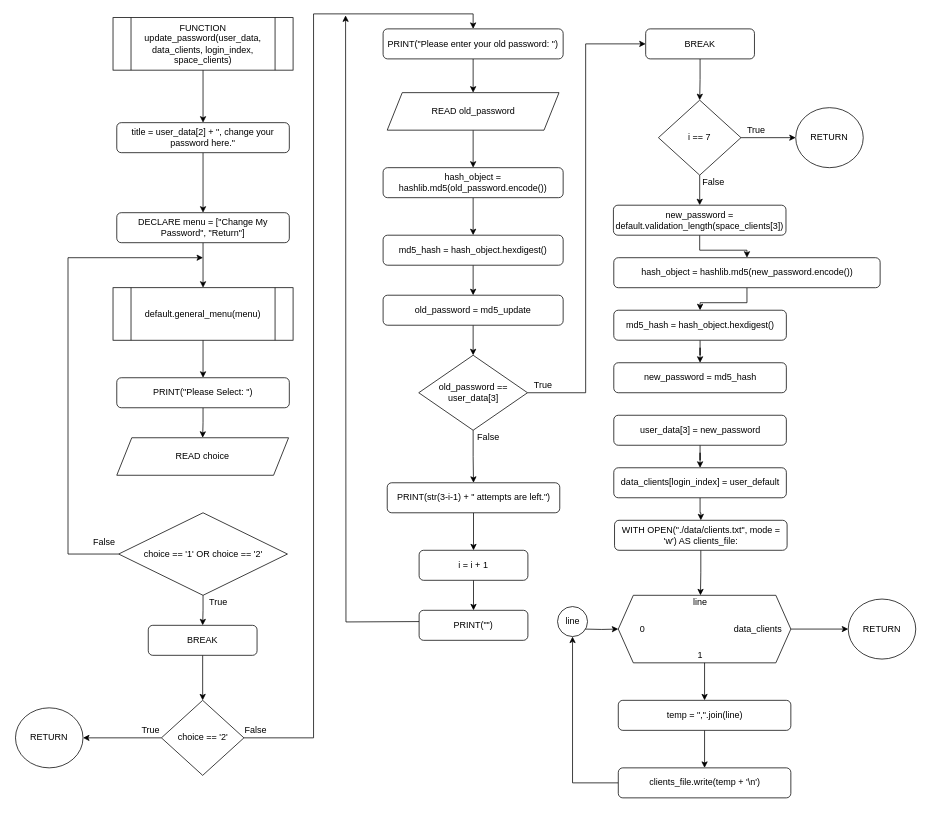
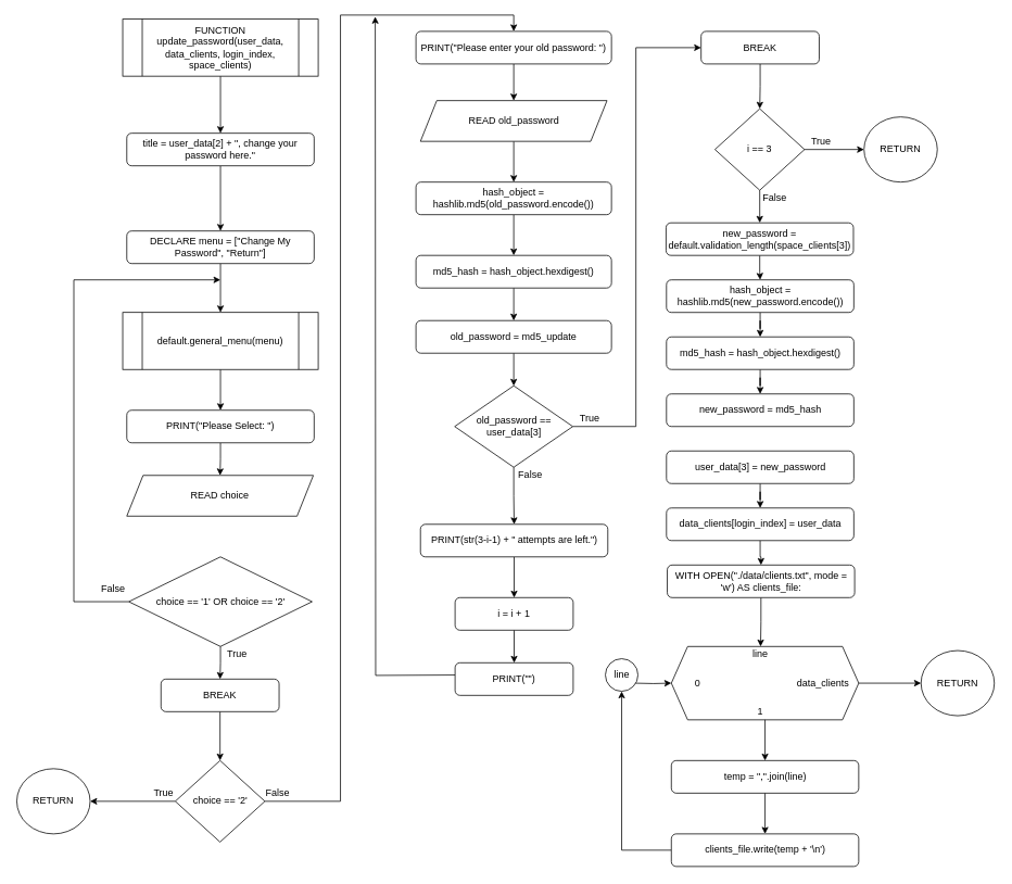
- <mxCell id="51" value="i == 7" style="rhombus;whiteSpace=wrap;html=1;" parent="1" vertex="1"><mxGeometry x="877" y="133" width="110" height="100" as="geometry" /></mxCell>
+ <mxCell id="51" value="i == 3" style="rhombus;whiteSpace=wrap;html=1;" parent="1" vertex="1"><mxGeometry x="877" y="133" width="110" height="100" as="geometry" /></mxCell>
- <mxCell id="58" value="hash_object = hashlib.md5(new_password.encode())" style="rounded=1;whiteSpace=wrap;html=1;" parent="1" vertex="1"><mxGeometry x="817.5" y="343" width="355" height="40" as="geometry" /></mxCell>
+ <mxCell id="58" value="hash_object = hashlib.md5(new_password.encode())" style="rounded=1;whiteSpace=wrap;html=1;" parent="1" vertex="1"><mxGeometry x="817.5" y="343" width="230" height="40" as="geometry" /></mxCell>
- <mxCell id="65" value="data_clients[login_index] = user_default" style="rounded=1;whiteSpace=wrap;html=1;" parent="1" vertex="1"><mxGeometry x="817.5" y="623" width="230" height="40" as="geometry" /></mxCell>
+ <mxCell id="65" value="data_clients[login_index] = user_data" style="rounded=1;whiteSpace=wrap;html=1;" parent="1" vertex="1"><mxGeometry x="817.5" y="623" width="230" height="40" as="geometry" /></mxCell>
